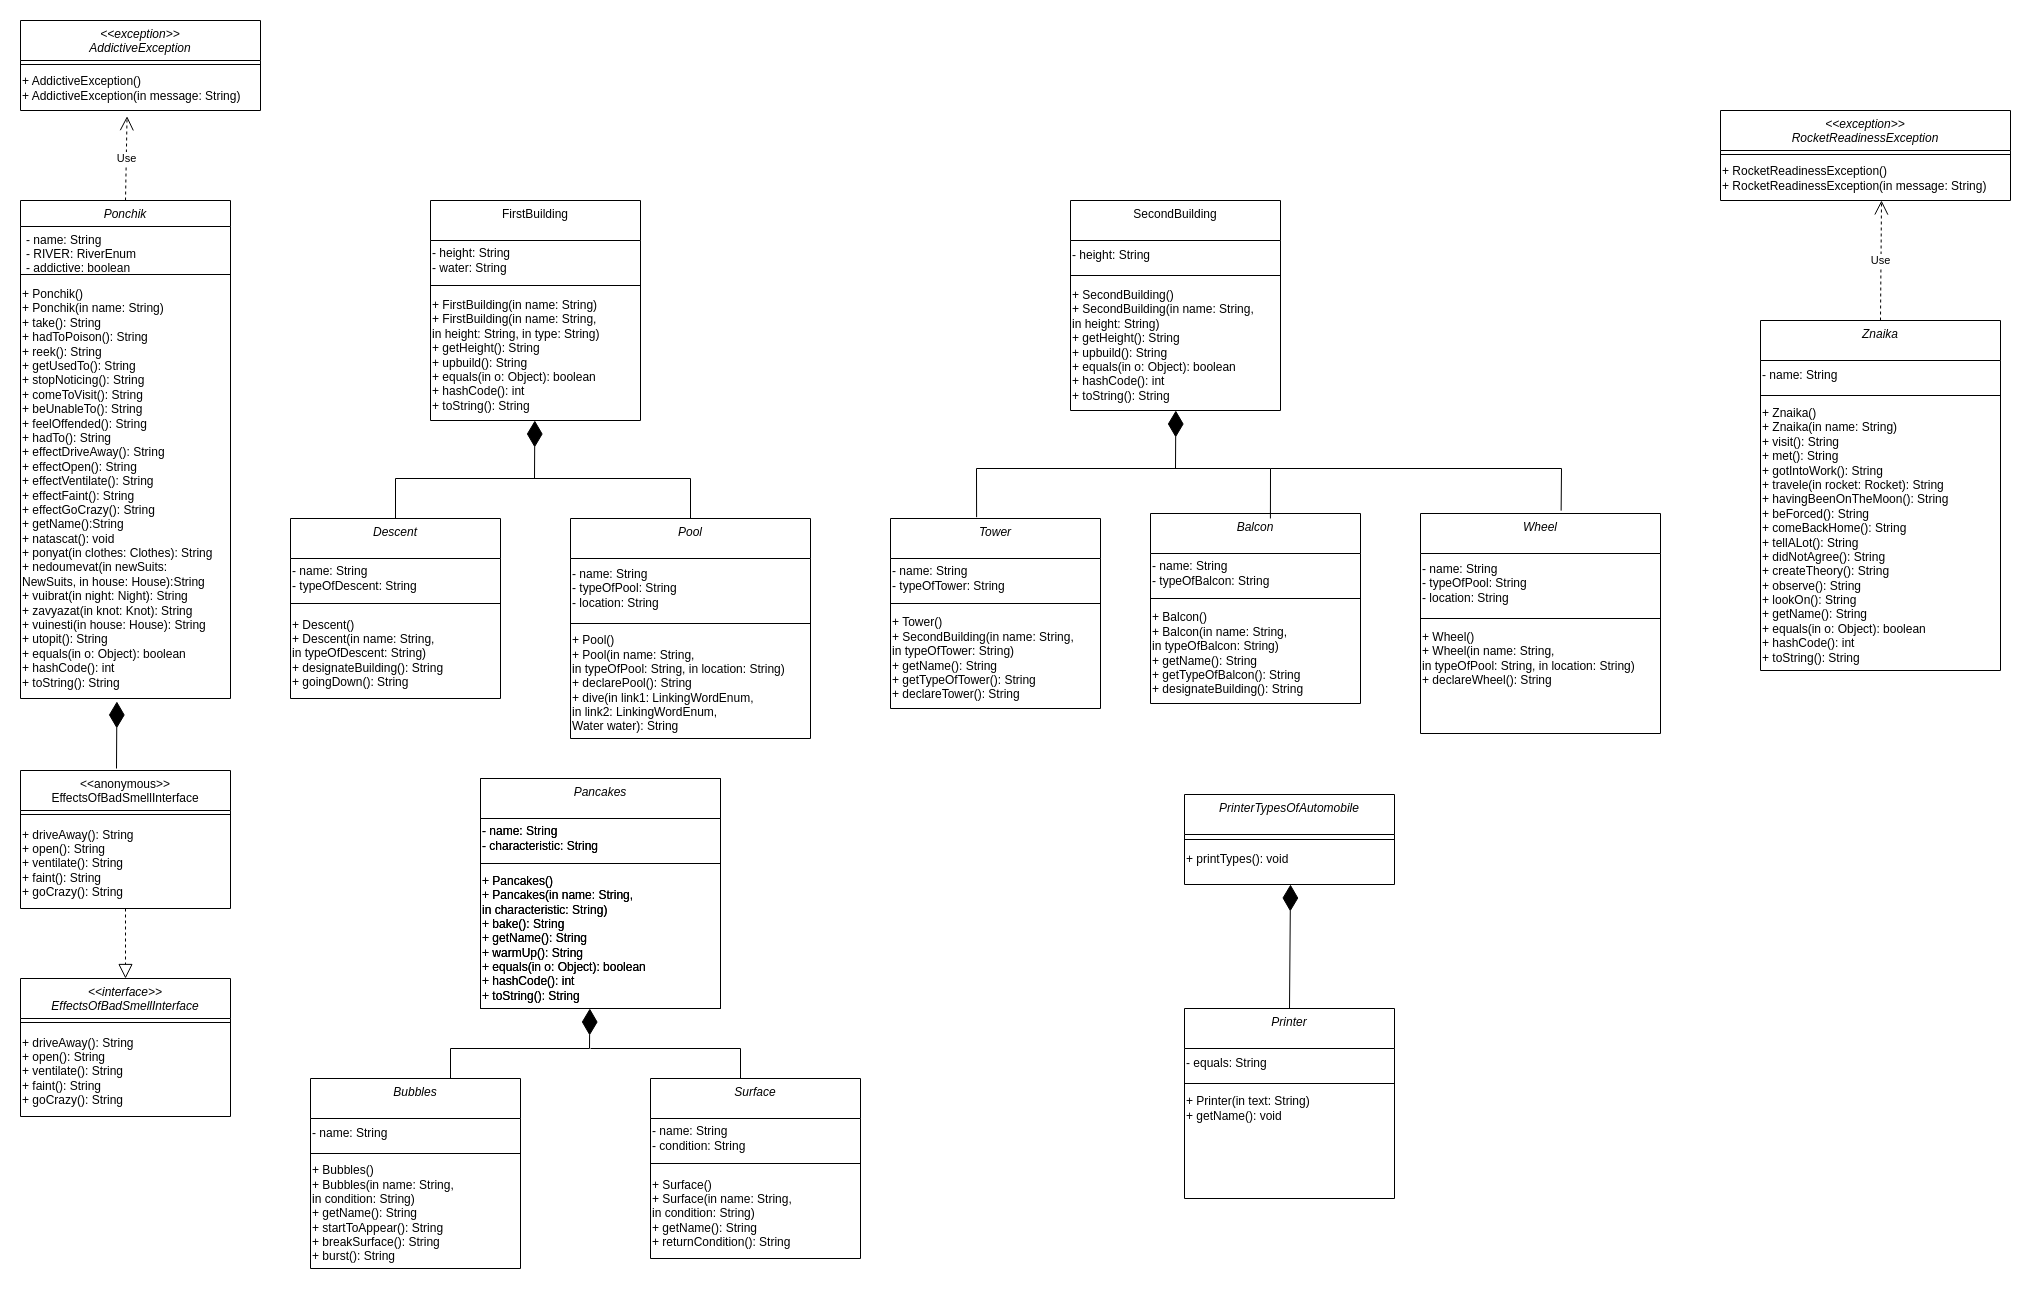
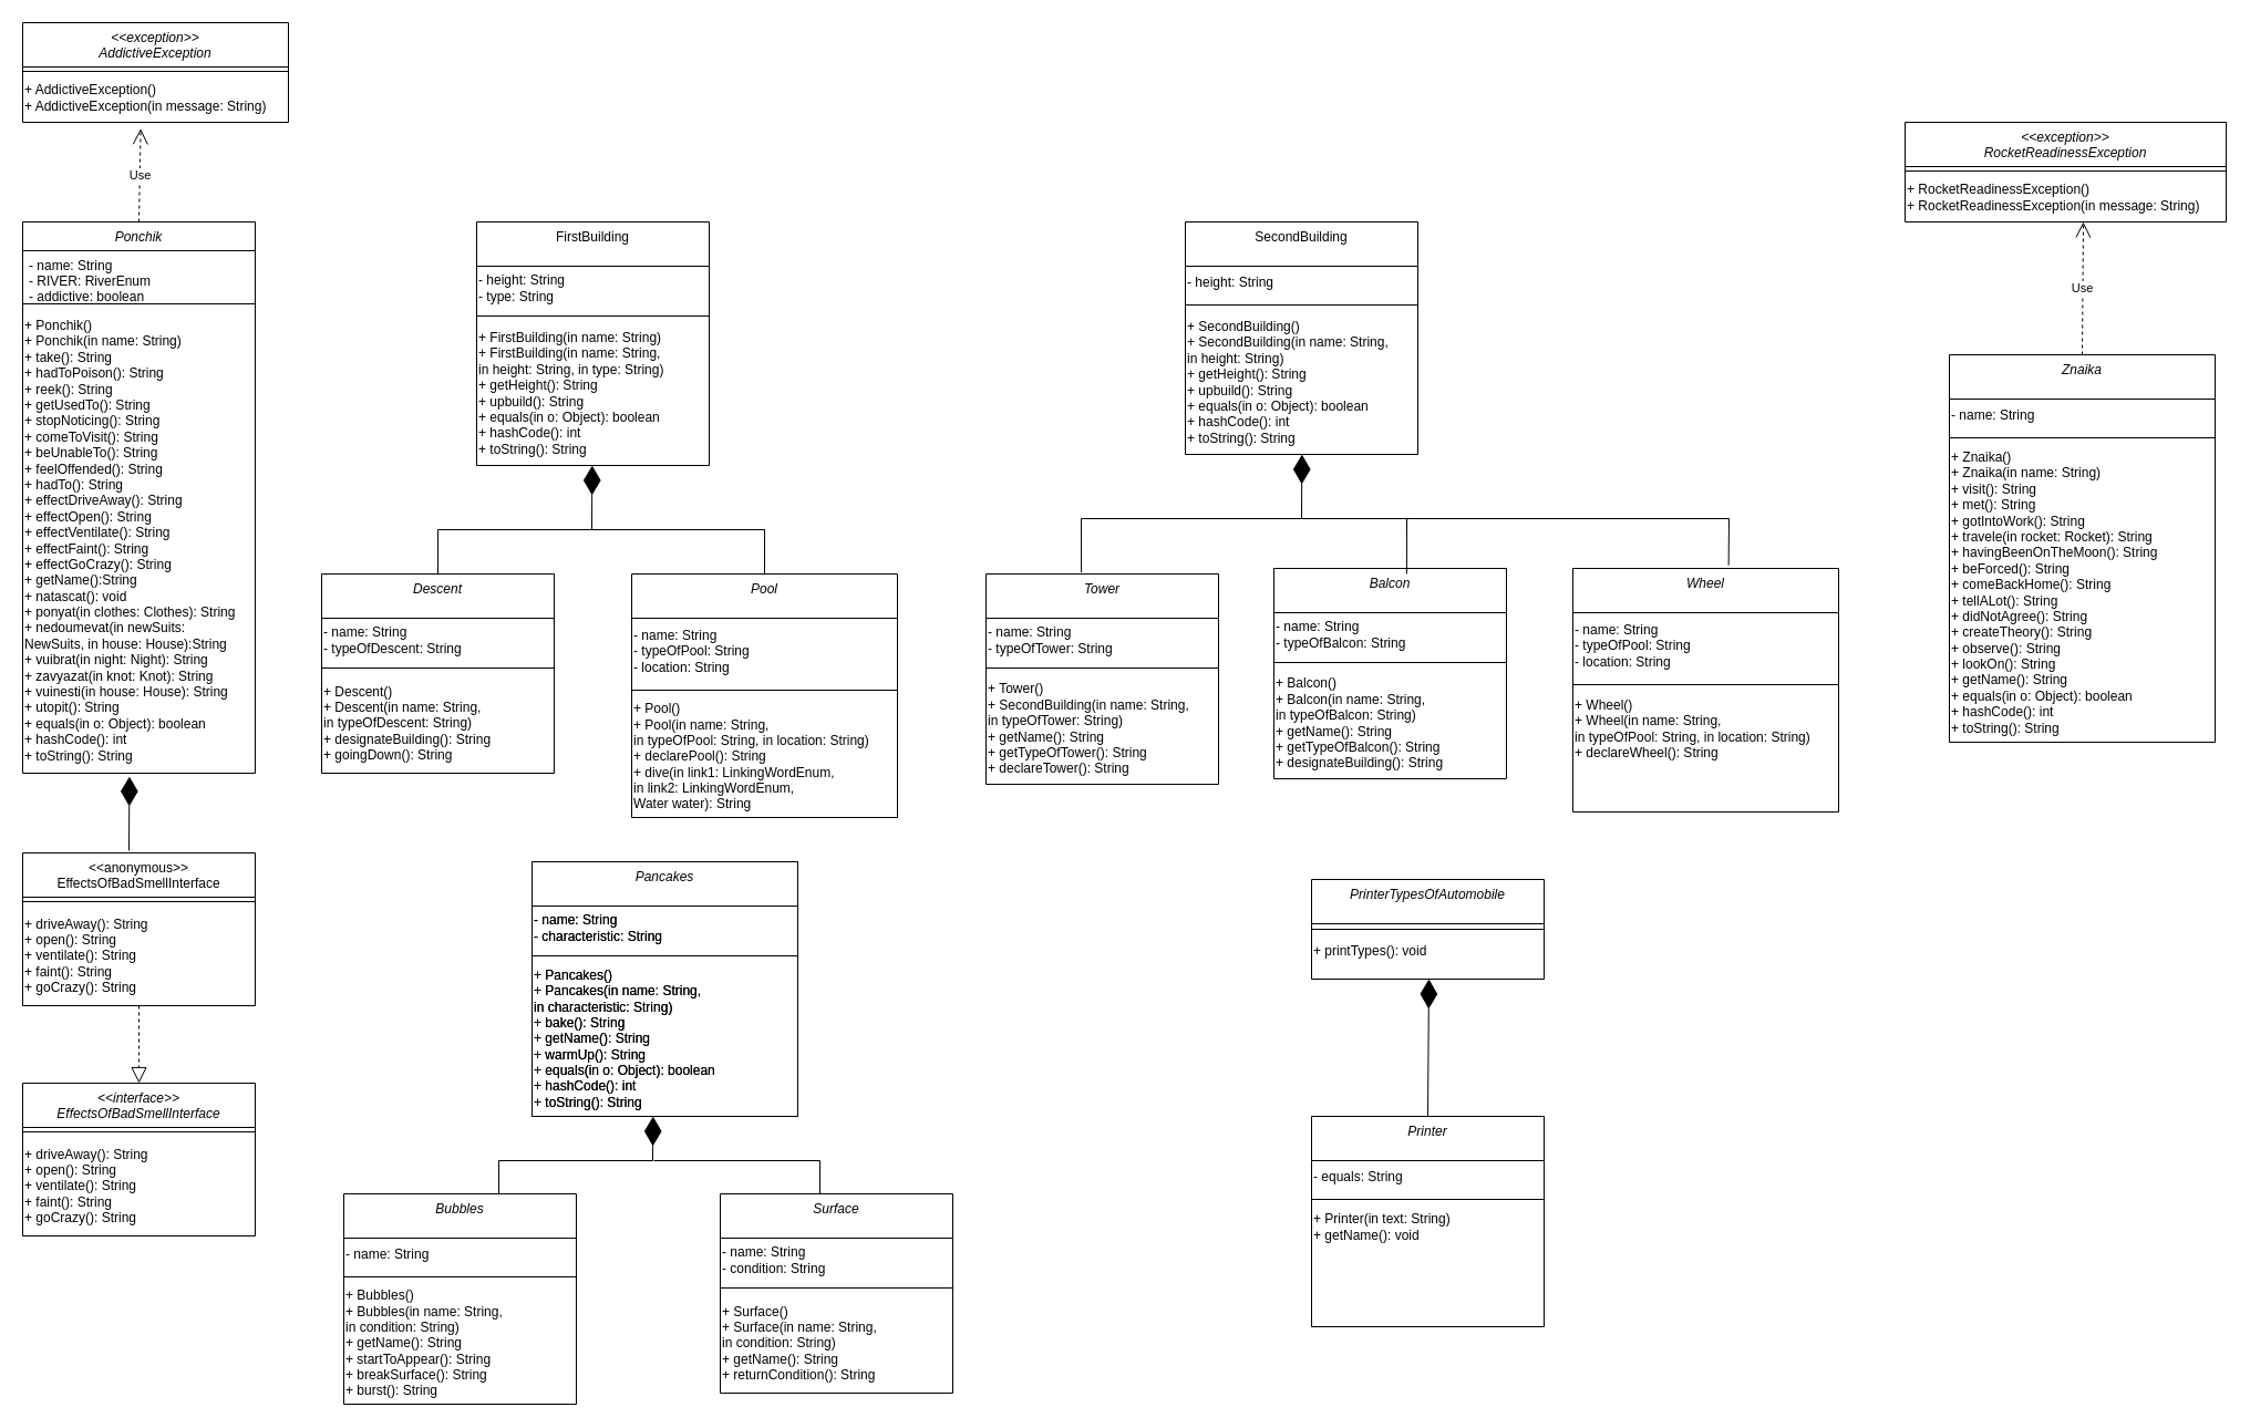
- <mxCell id="17" value="- height: String&lt;br&gt;- water: String" style="text;html=1;align=left;verticalAlign=middle;resizable=0;points=[];autosize=1;strokeColor=none;fillColor=none;" vertex="1" parent="16"><mxGeometry y="40" width="210" height="40" as="geometry" /></mxCell>
+ <mxCell id="17" value="- height: String&lt;br&gt;- type: String" style="text;html=1;align=left;verticalAlign=middle;resizable=0;points=[];autosize=1;strokeColor=none;fillColor=none;" vertex="1" parent="16"><mxGeometry y="40" width="210" height="40" as="geometry" /></mxCell>
